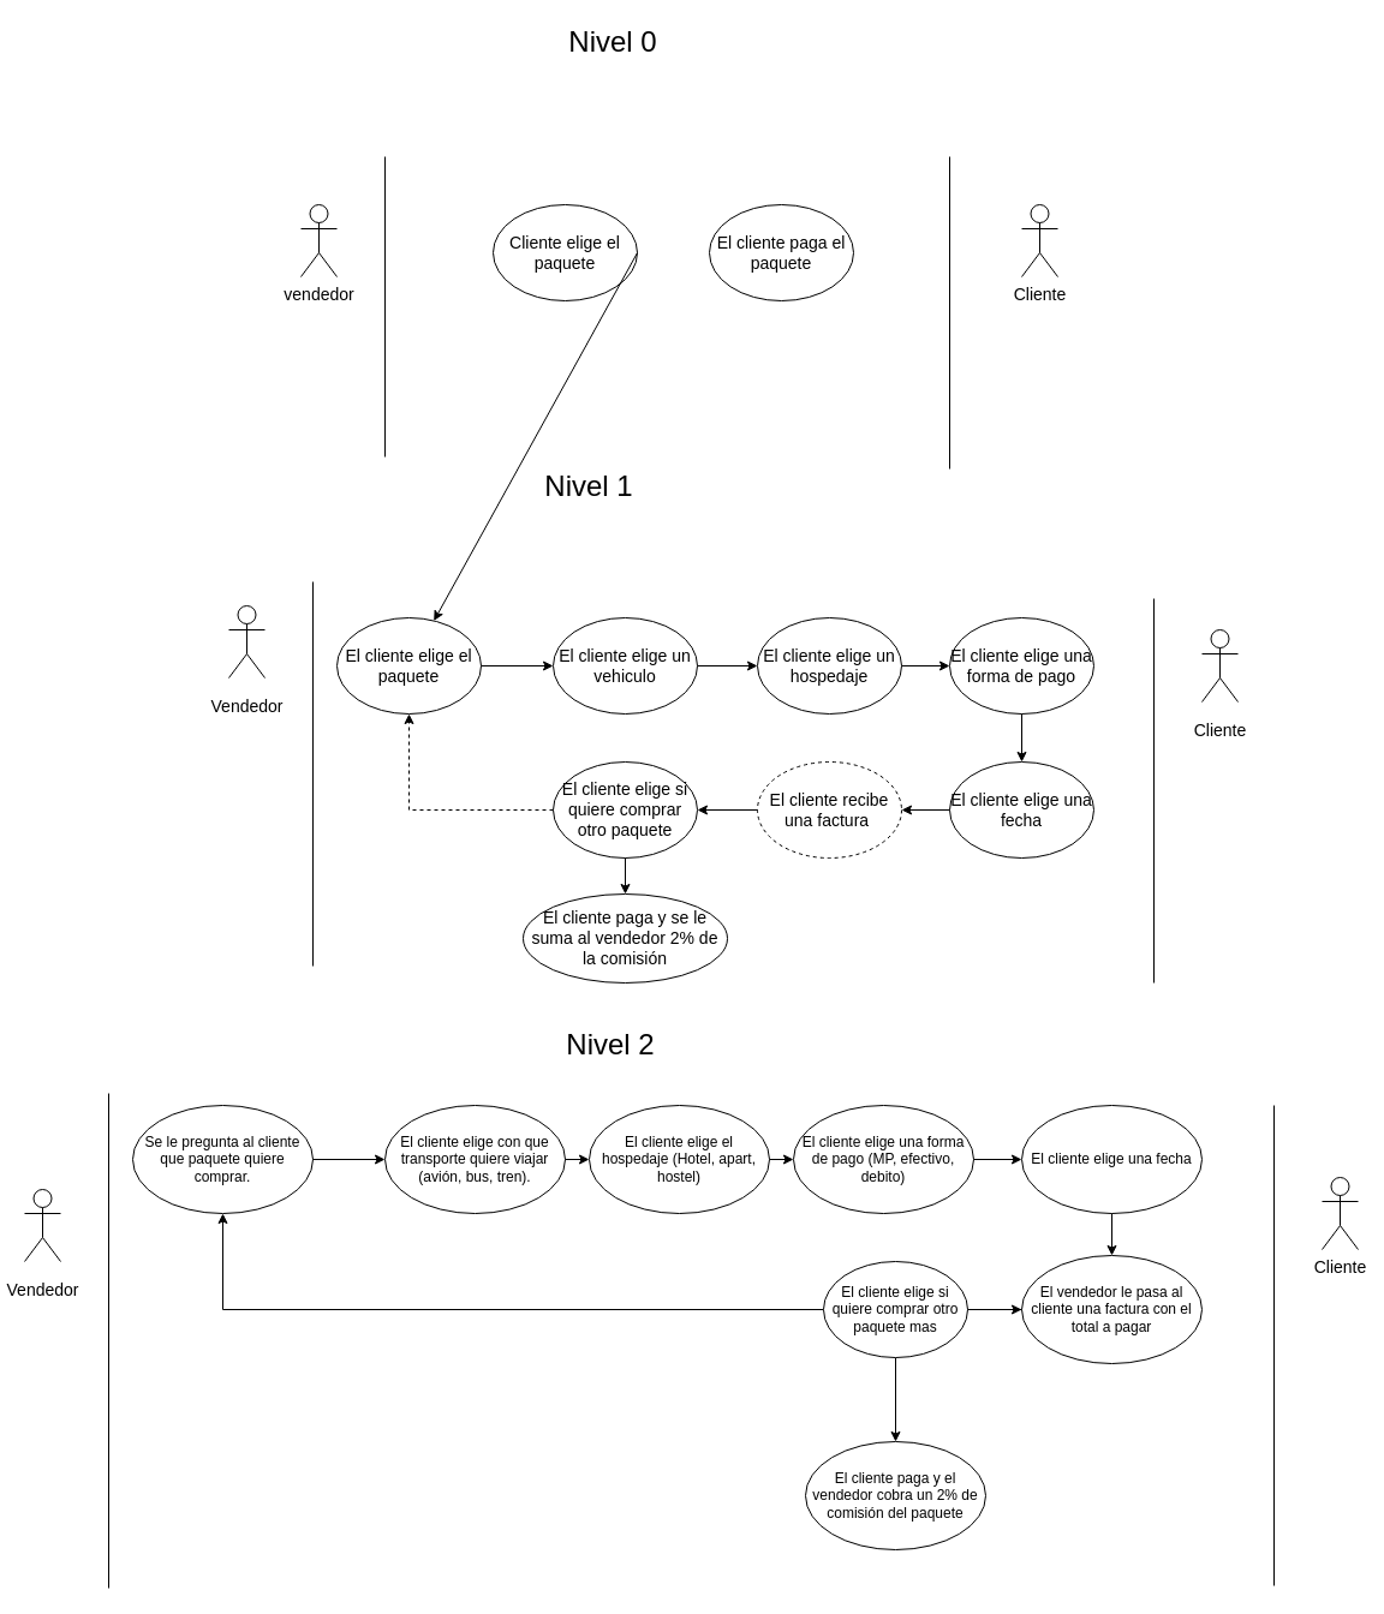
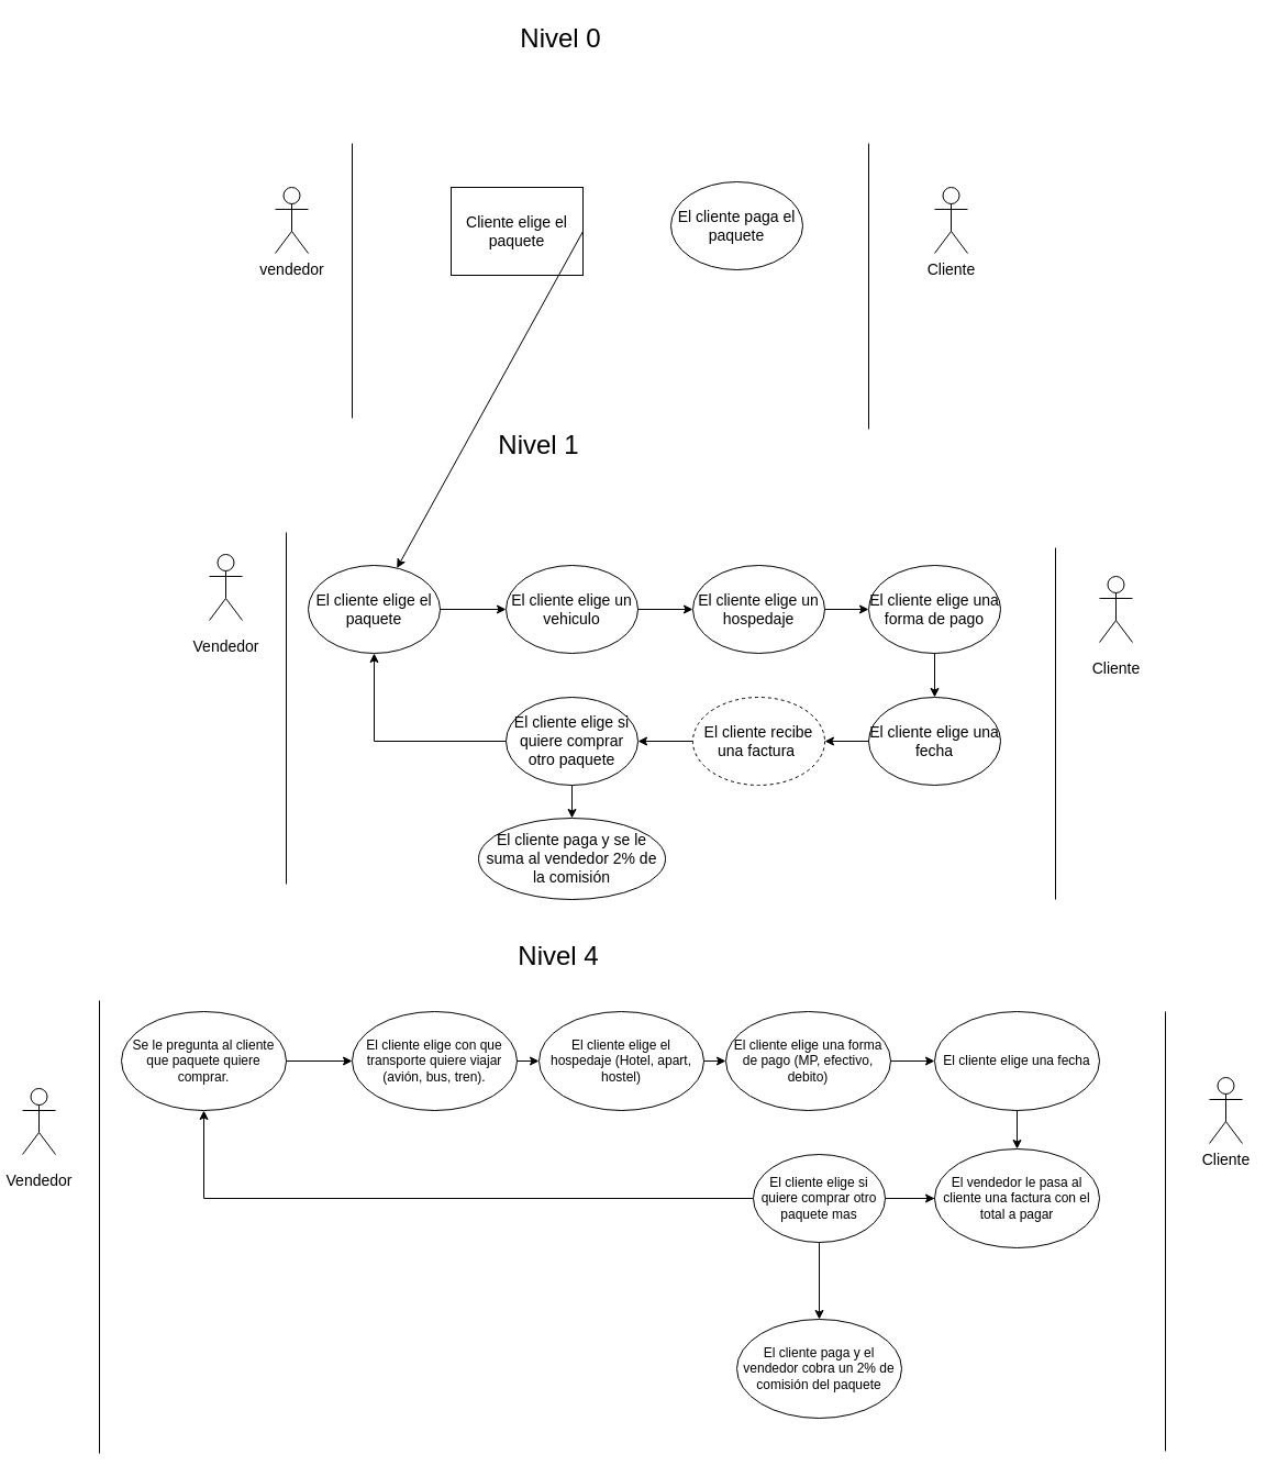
- <mxCell id="24" value="Cliente elige el paquete" style="ellipse;whiteSpace=wrap;html=1;fontSize=14;" vertex="1" parent="1"><mxGeometry x="410" y="170" width="120" height="80" as="geometry" /></mxCell>
+ <mxCell id="24" value="Cliente elige el paquete" style="whiteSpace=wrap;html=1;fontSize=14;rounded=0;" vertex="1" parent="1"><mxGeometry x="410" y="170" width="120" height="80" as="geometry" /></mxCell>
- <mxCell id="25" value="El cliente paga el paquete" style="ellipse;whiteSpace=wrap;html=1;fontSize=14;" vertex="1" parent="1"><mxGeometry x="590" y="170" width="120" height="80" as="geometry" /></mxCell>
+ <mxCell id="25" value="El cliente paga el paquete" style="ellipse;whiteSpace=wrap;html=1;fontSize=14;" vertex="1" parent="1"><mxGeometry x="610" y="165" width="120" height="80" as="geometry" /></mxCell>
- <mxCell id="48" value="" style="endArrow=classic;html=1;rounded=0;fontSize=14;exitX=0;exitY=0.5;exitDx=0;exitDy=0;entryX=0.5;entryY=1;entryDx=0;entryDy=0;dashed=1;" edge="1" parent="1" source="46" target="32"><mxGeometry width="50" height="50" relative="1" as="geometry"><mxPoint x="320" y="684" as="sourcePoint" /><mxPoint x="370" y="634" as="targetPoint" /><Array as="points"><mxPoint x="340" y="674" /></Array></mxGeometry></mxCell>
+ <mxCell id="48" value="" style="endArrow=classic;html=1;rounded=0;fontSize=14;exitX=0;exitY=0.5;exitDx=0;exitDy=0;entryX=0.5;entryY=1;entryDx=0;entryDy=0;" edge="1" parent="1" source="46" target="32"><mxGeometry width="50" height="50" relative="1" as="geometry"><mxPoint x="320" y="684" as="sourcePoint" /><mxPoint x="370" y="634" as="targetPoint" /><Array as="points"><mxPoint x="340" y="674" /></Array></mxGeometry></mxCell>
- <mxCell id="16" value="&lt;font style=&quot;font-size: 24px;&quot;&gt;Nivel 2&lt;/font&gt;" style="text;html=1;strokeColor=none;fillColor=none;align=center;verticalAlign=middle;whiteSpace=wrap;rounded=0;" vertex="1" parent="1"><mxGeometry x="452.5" y="860" width="110" height="20" as="geometry" /></mxCell>
+ <mxCell id="16" value="&lt;font style=&quot;font-size: 24px;&quot;&gt;Nivel 4&lt;/font&gt;" style="text;html=1;strokeColor=none;fillColor=none;align=center;verticalAlign=middle;whiteSpace=wrap;rounded=0;" vertex="1" parent="1"><mxGeometry x="452.5" y="860" width="110" height="20" as="geometry" /></mxCell>
